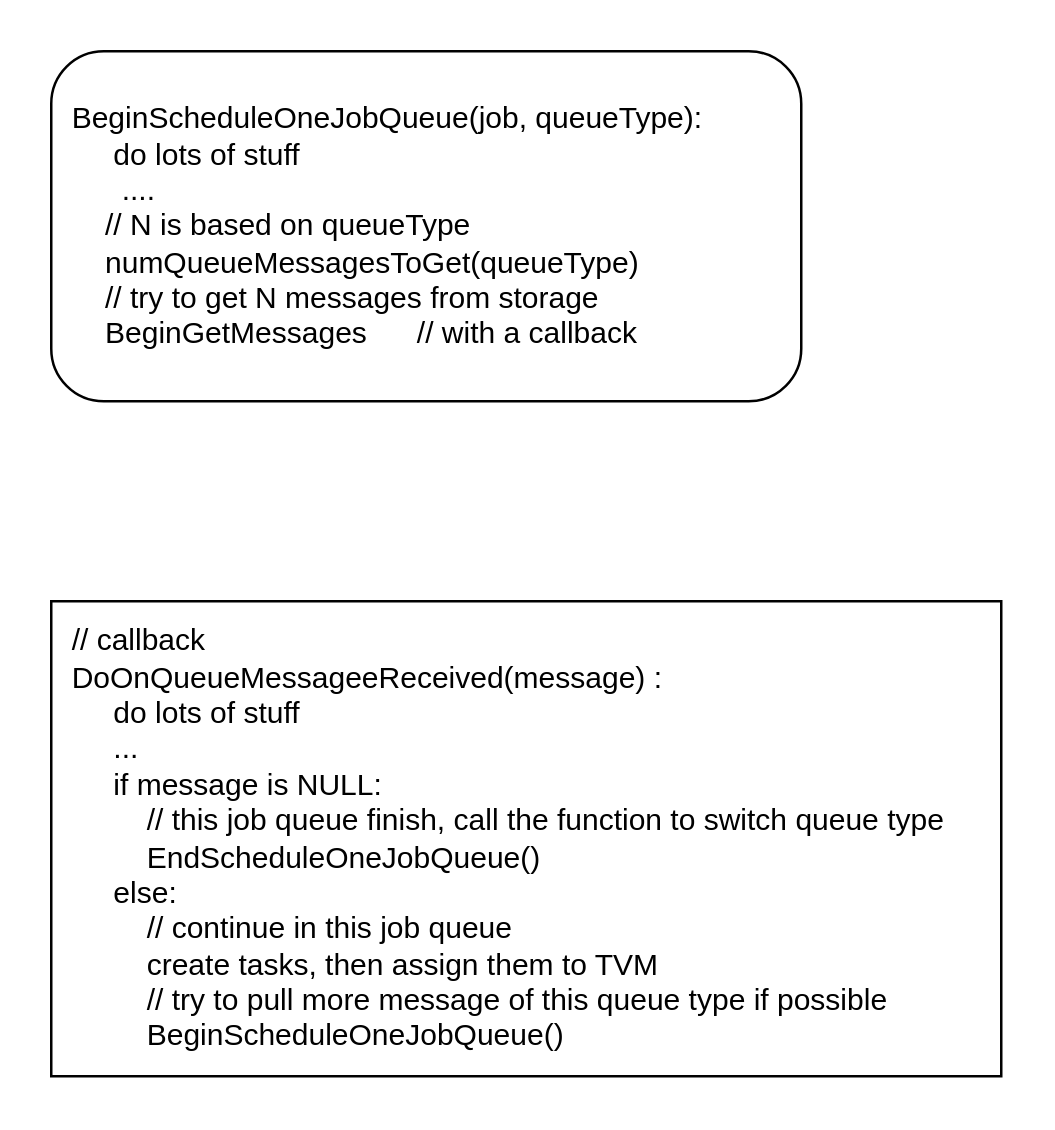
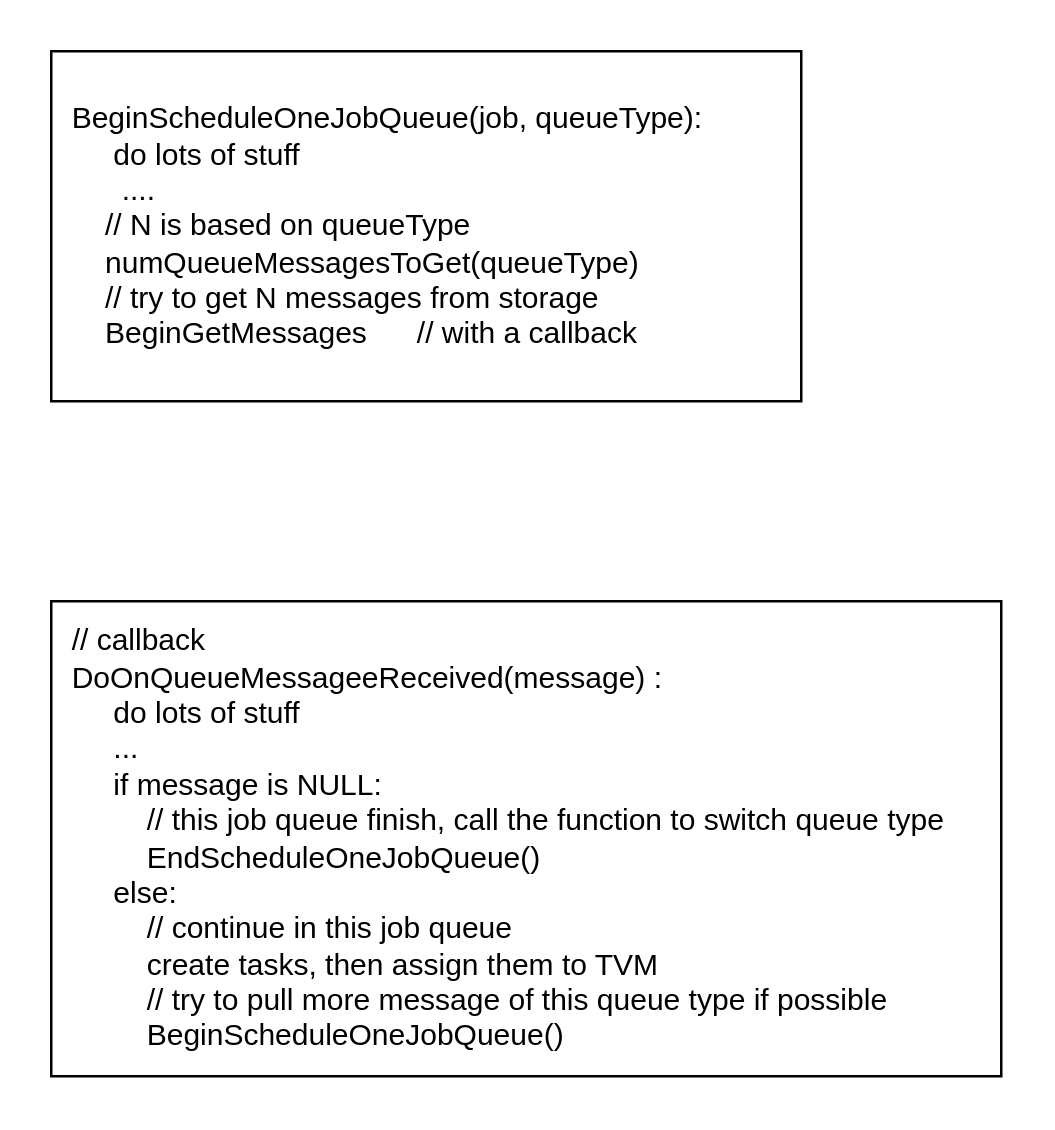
- <mxCell id="2" value="&amp;nbsp; BeginScheduleOneJobQueue(job, queueType):&amp;nbsp;&lt;br&gt;&amp;nbsp; &amp;nbsp; &amp;nbsp; &amp;nbsp;do lots of stuff&amp;nbsp;&lt;br&gt;&amp;nbsp; &amp;nbsp; &amp;nbsp; &amp;nbsp; ....&amp;nbsp;&lt;br&gt;&amp;nbsp; &amp;nbsp; &amp;nbsp; // N is based on queueType&lt;br&gt;&amp;nbsp; &amp;nbsp; &amp;nbsp; numQueueMessagesToGet(queueType)&lt;br&gt;&amp;nbsp; &amp;nbsp; &amp;nbsp; // try to get N messages from storage&amp;nbsp;&lt;br&gt;&amp;nbsp; &amp;nbsp; &amp;nbsp; BeginGetMessages&amp;nbsp; &amp;nbsp; &amp;nbsp; // with a callback&amp;nbsp;" style="whiteSpace=wrap;html=1;align=left;rounded=1;" vertex="1" parent="1"><mxGeometry x="20" y="20" width="300" height="140" as="geometry" /></mxCell>
+ <mxCell id="2" value="&amp;nbsp; BeginScheduleOneJobQueue(job, queueType):&amp;nbsp;&lt;br&gt;&amp;nbsp; &amp;nbsp; &amp;nbsp; &amp;nbsp;do lots of stuff&amp;nbsp;&lt;br&gt;&amp;nbsp; &amp;nbsp; &amp;nbsp; &amp;nbsp; ....&amp;nbsp;&lt;br&gt;&amp;nbsp; &amp;nbsp; &amp;nbsp; // N is based on queueType&lt;br&gt;&amp;nbsp; &amp;nbsp; &amp;nbsp; numQueueMessagesToGet(queueType)&lt;br&gt;&amp;nbsp; &amp;nbsp; &amp;nbsp; // try to get N messages from storage&amp;nbsp;&lt;br&gt;&amp;nbsp; &amp;nbsp; &amp;nbsp; BeginGetMessages&amp;nbsp; &amp;nbsp; &amp;nbsp; // with a callback&amp;nbsp;" style="rounded=0;whiteSpace=wrap;html=1;align=left;" vertex="1" parent="1"><mxGeometry x="20" y="20" width="300" height="140" as="geometry" /></mxCell>
